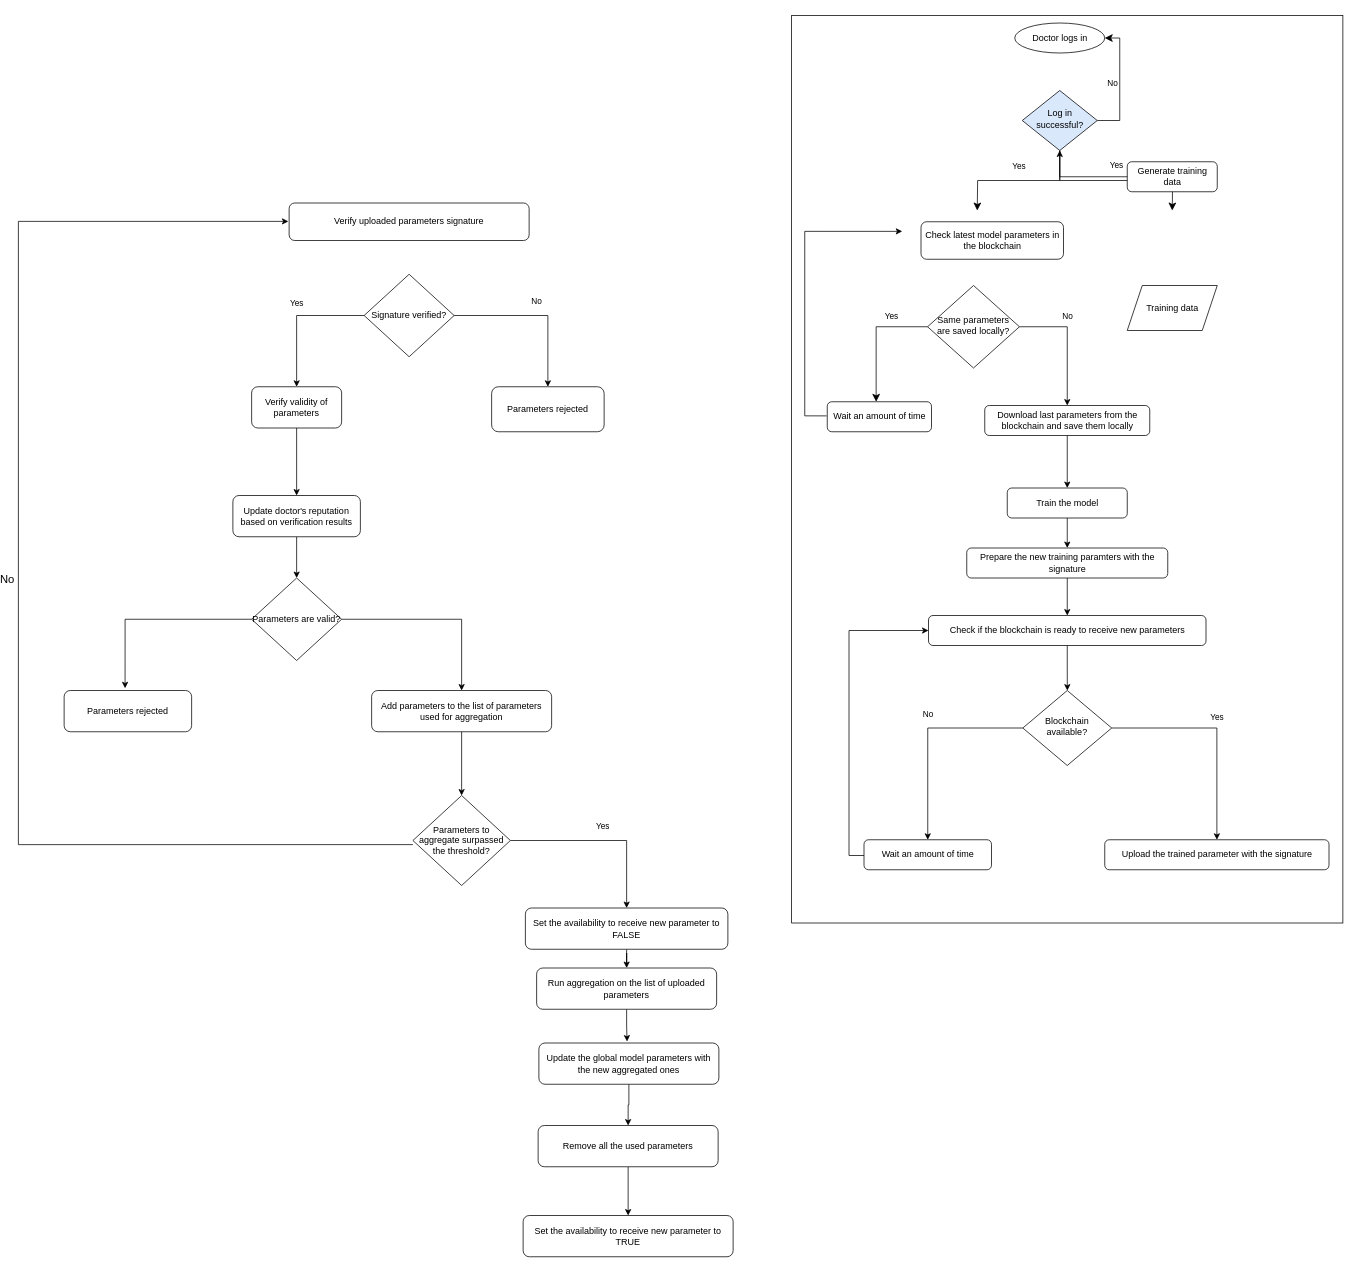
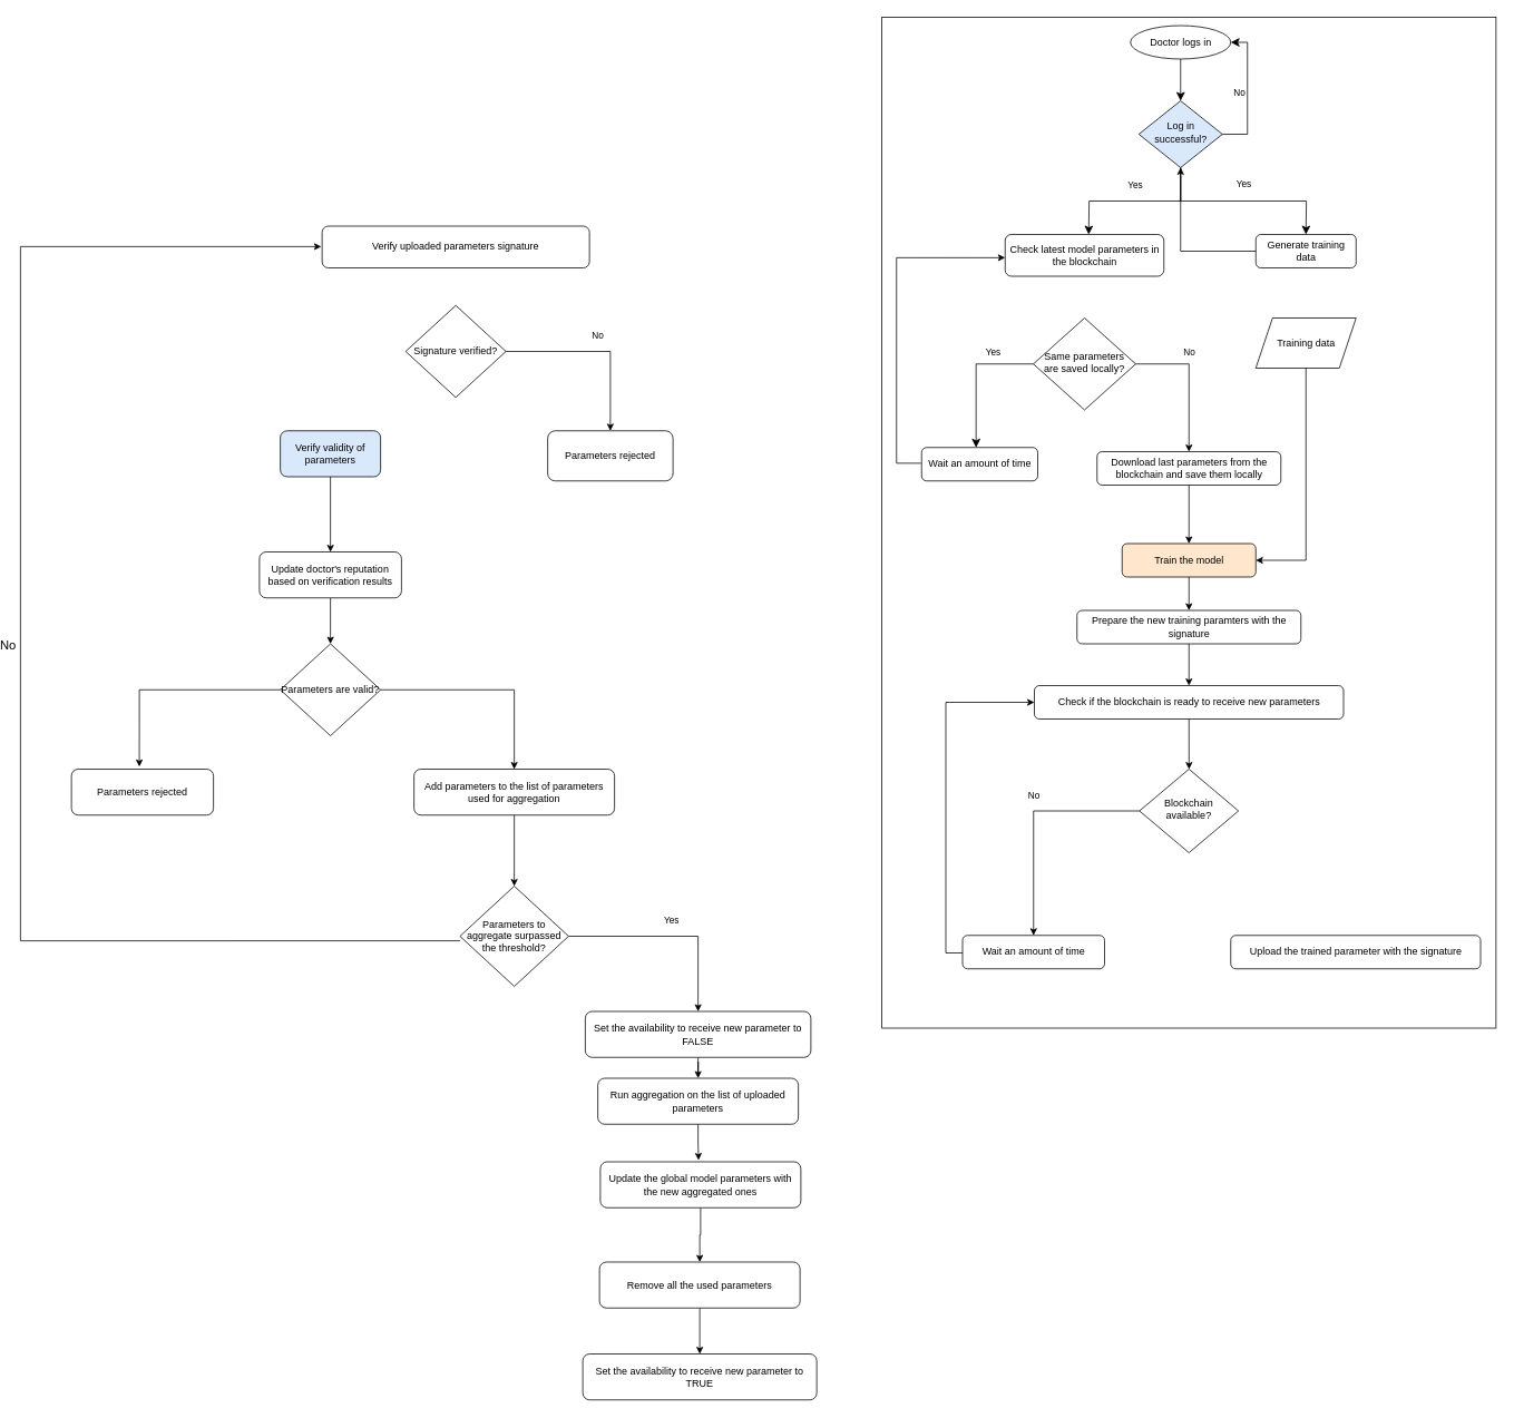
+ <mxCell id="35" value="" style="rounded=0;html=1;jettySize=auto;orthogonalLoop=1;fontSize=11;endArrow=classic;endFill=1;endSize=8;strokeWidth=1;shadow=0;labelBackgroundColor=none;edgeStyle=orthogonalEdgeStyle;fontColor=#000000;strokeColor=#000000;" parent="29" source="31" target="34" edge="1"><mxGeometry relative="1" as="geometry" /></mxCell>
- <mxCell id="36" value="Generate training data" style="rounded=1;whiteSpace=wrap;html=1;fontSize=12;glass=0;strokeWidth=1;shadow=0;fillColor=#FFFFFF;fontColor=#000000;strokeColor=#000000;" parent="29" vertex="1"><mxGeometry x="447.5" y="195" width="120" height="40" as="geometry" /></mxCell>
+ <mxCell id="36" value="Generate training data" style="rounded=1;whiteSpace=wrap;html=1;fontSize=12;glass=0;strokeWidth=1;shadow=0;fillColor=#FFFFFF;fontColor=#000000;strokeColor=#000000;" parent="29" vertex="1"><mxGeometry x="447.5" y="260" width="120" height="40" as="geometry" /></mxCell>
- <mxCell id="39" value="Check latest model parameters in the blockchain" style="rounded=1;whiteSpace=wrap;html=1;fontSize=12;glass=0;strokeWidth=1;shadow=0;fillColor=#FFFFFF;fontColor=#000000;strokeColor=#000000;" vertex="1" parent="29"><mxGeometry x="172.5" y="275" width="190" height="50" as="geometry" /></mxCell>
+ <mxCell id="39" value="Check latest model parameters in the blockchain" style="rounded=1;whiteSpace=wrap;html=1;fontSize=12;glass=0;strokeWidth=1;shadow=0;fillColor=#FFFFFF;fontColor=#000000;strokeColor=#000000;" vertex="1" parent="29"><mxGeometry x="147.5" y="260" width="190" height="50" as="geometry" /></mxCell>
- <mxCell id="4" value="Yes" style="edgeStyle=orthogonalEdgeStyle;rounded=0;orthogonalLoop=1;jettySize=auto;html=1;entryX=0.5;entryY=0;entryDx=0;entryDy=0;labelPosition=center;verticalLabelPosition=top;align=center;verticalAlign=bottom;spacingBottom=10;" edge="1" parent="1" source="5" target="8"><mxGeometry relative="1" as="geometry" /></mxCell>
- <mxCell id="8" value="Verify validity of parameters" style="rounded=1;whiteSpace=wrap;html=1;" vertex="1" parent="1"><mxGeometry x="331" y="515" width="120" height="55" as="geometry" /></mxCell>
+ <mxCell id="8" value="Verify validity of parameters" style="rounded=1;whiteSpace=wrap;html=1;fillColor=#dae8fc;" vertex="1" parent="1"><mxGeometry x="331" y="515" width="120" height="55" as="geometry" /></mxCell>
+ <mxCell id="48" style="edgeStyle=orthogonalEdgeStyle;rounded=0;orthogonalLoop=1;jettySize=auto;html=1;entryX=1;entryY=0.5;entryDx=0;entryDy=0;fontColor=#000000;strokeColor=#000000;" edge="1" parent="29" source="37" target="47"><mxGeometry relative="1" as="geometry" /></mxCell>
- <mxCell id="47" value="Train the model" style="rounded=1;whiteSpace=wrap;html=1;fontSize=12;glass=0;strokeWidth=1;shadow=0;fillColor=#FFFFFF;fontColor=#000000;strokeColor=#000000;" vertex="1" parent="29"><mxGeometry x="287.5" y="630" width="160" height="40" as="geometry" /></mxCell>
+ <mxCell id="47" value="Train the model" style="rounded=1;whiteSpace=wrap;html=1;fontSize=12;glass=0;strokeWidth=1;shadow=0;fillColor=#ffe6cc;fontColor=#000000;strokeColor=#000000;" vertex="1" parent="29"><mxGeometry x="287.5" y="630" width="160" height="40" as="geometry" /></mxCell>
- <mxCell id="57" value="Yes" style="edgeStyle=orthogonalEdgeStyle;rounded=0;orthogonalLoop=1;jettySize=auto;html=1;entryX=0.5;entryY=0;entryDx=0;entryDy=0;exitX=1;exitY=0.5;exitDx=0;exitDy=0;labelPosition=center;verticalLabelPosition=top;align=center;verticalAlign=bottom;spacingTop=0;spacingBottom=10;fontColor=#000000;strokeColor=#000000;labelBackgroundColor=none;" edge="1" parent="29" source="51" target="56"><mxGeometry relative="1" as="geometry" /></mxCell>
- <mxCell id="24" value="Remove all the used parameters" style="rounded=1;whiteSpace=wrap;html=1;" vertex="1" parent="1"><mxGeometry x="713" y="1500" width="240" height="55" as="geometry" /></mxCell>
+ <mxCell id="24" value="Remove all the used parameters" style="rounded=1;whiteSpace=wrap;html=1;" vertex="1" parent="1"><mxGeometry x="713" y="1510" width="240" height="55" as="geometry" /></mxCell>
